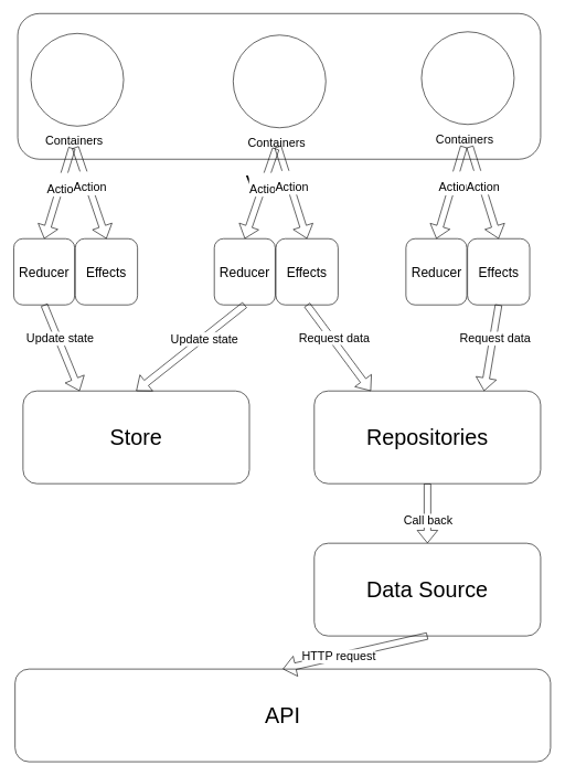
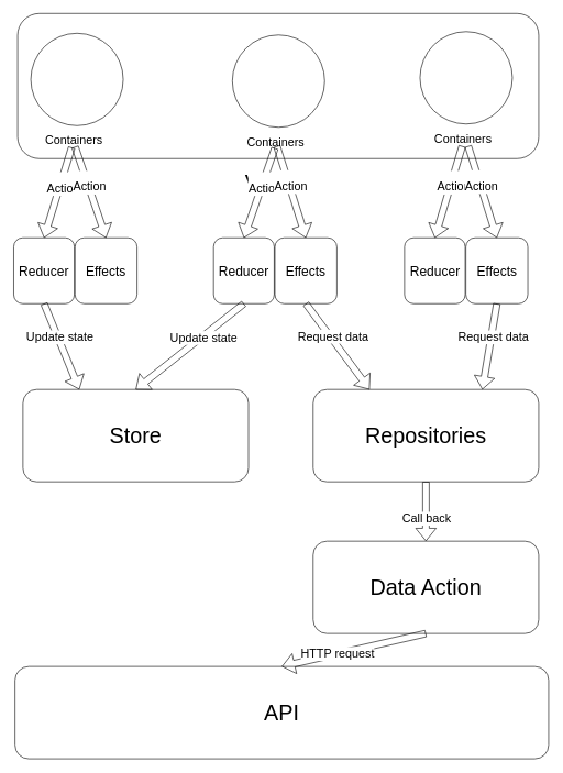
- <mxCell id="23" value="&lt;font style=&quot;font-size: 33px&quot;&gt;Data Source&lt;/font&gt;" style="rounded=1;whiteSpace=wrap;html=1;" parent="1" vertex="1"><mxGeometry x="474" y="820" width="342" height="140" as="geometry" /></mxCell>
+ <mxCell id="23" value="&lt;font style=&quot;font-size: 33px&quot;&gt;Data Action&lt;/font&gt;" style="rounded=1;whiteSpace=wrap;html=1;" parent="1" vertex="1"><mxGeometry x="474" y="820" width="342" height="140" as="geometry" /></mxCell>
